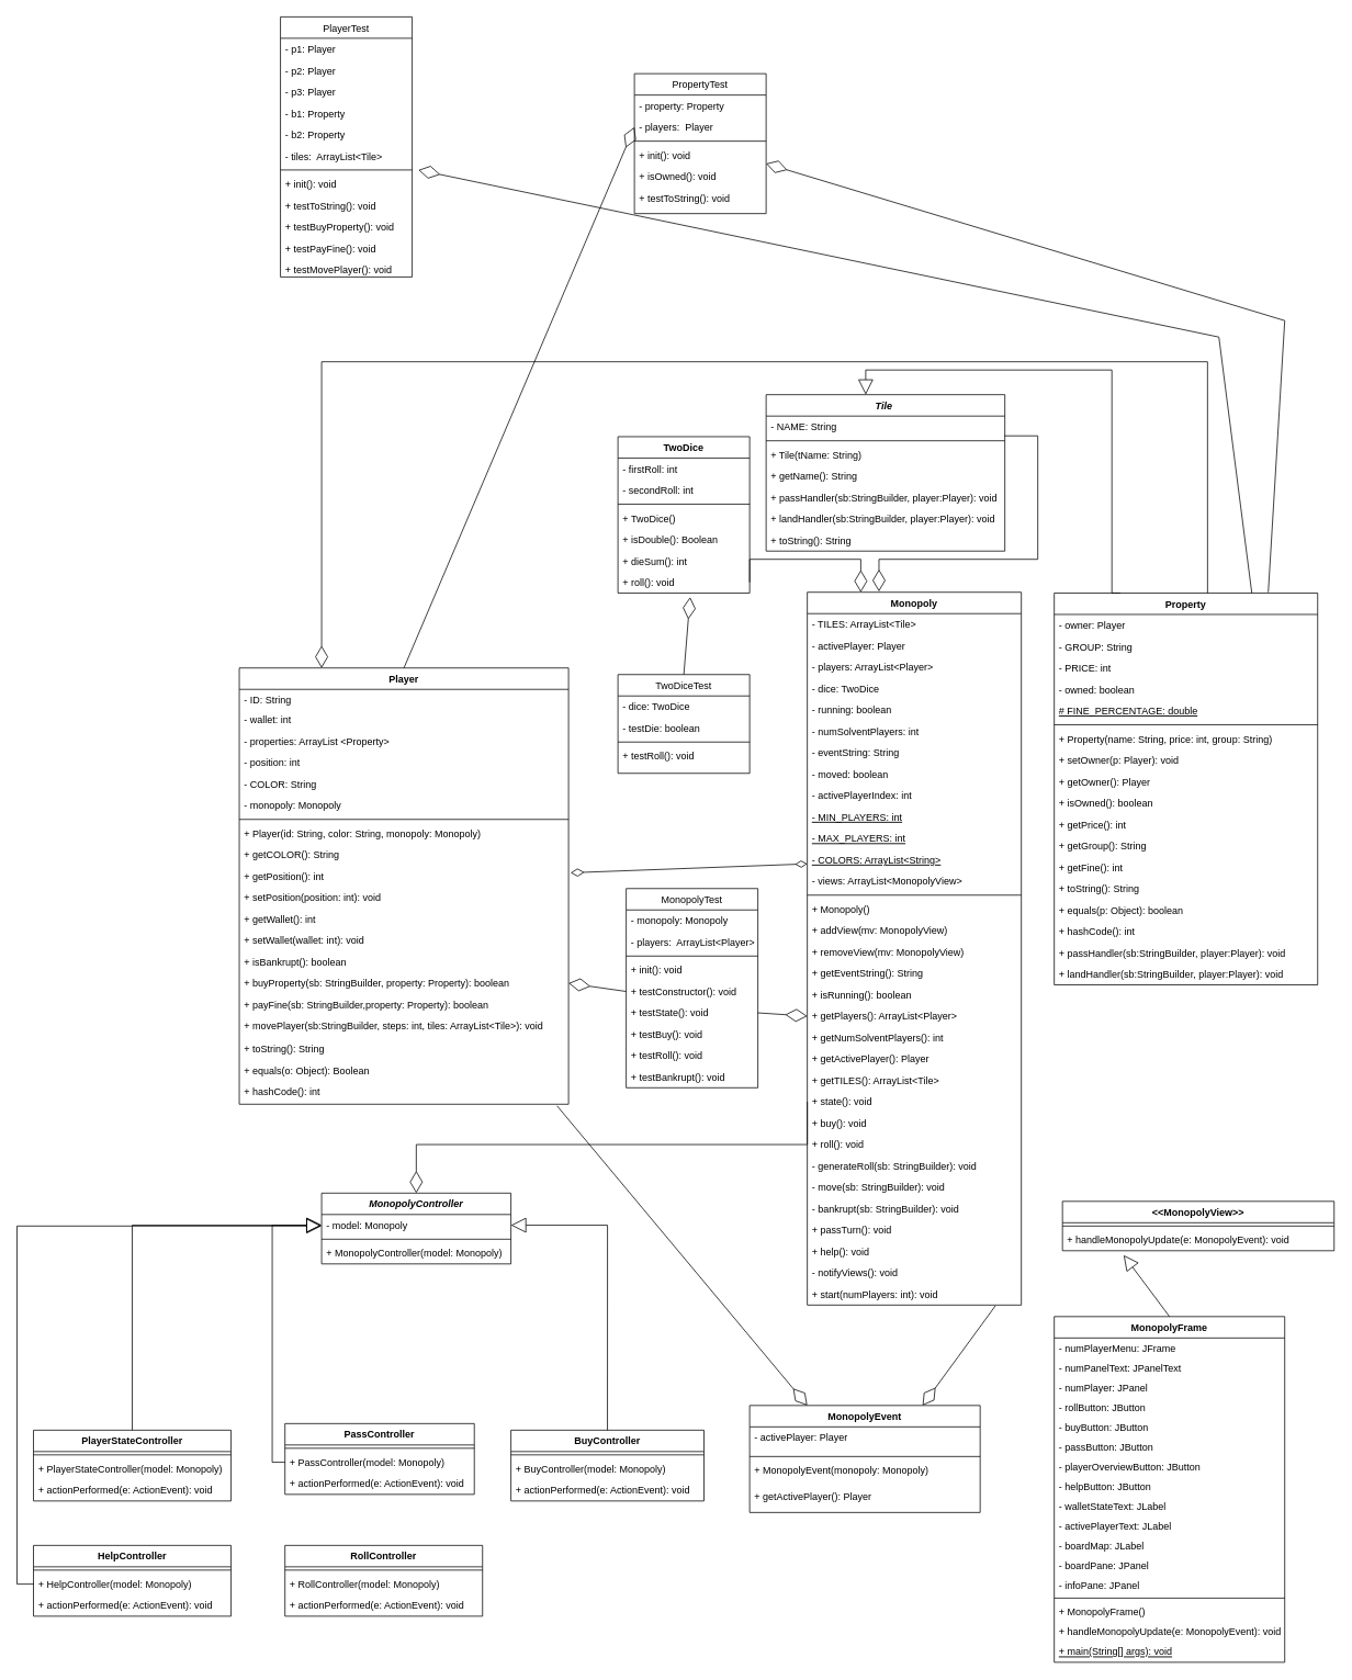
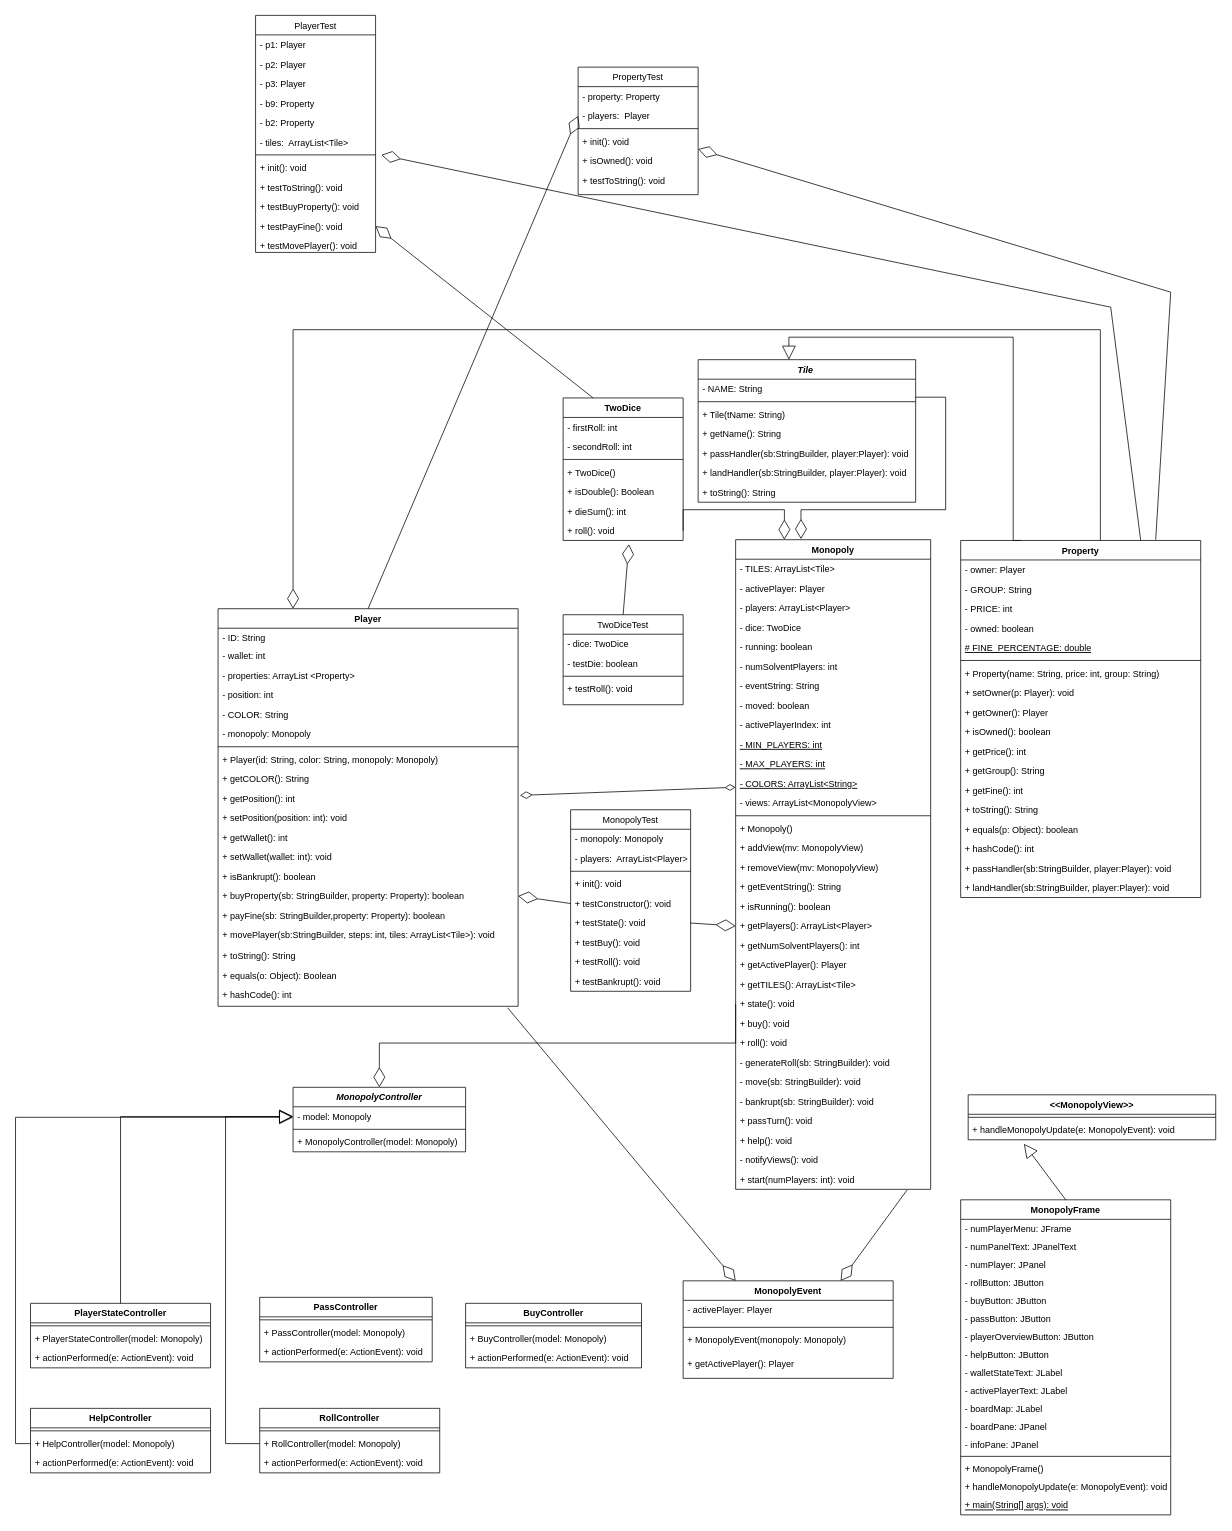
- <mxCell id="170" value="- b1: Property " style="text;align=left;verticalAlign=top;spacingLeft=4;spacingRight=4;overflow=hidden;rotatable=0;points=[[0,0.5],[1,0.5]];portConstraint=eastwest;" vertex="1" parent="166"><mxGeometry y="104" width="160" height="26" as="geometry" /></mxCell>
+ <mxCell id="170" value="- b9: Property " style="text;align=left;verticalAlign=top;spacingLeft=4;spacingRight=4;overflow=hidden;rotatable=0;points=[[0,0.5],[1,0.5]];portConstraint=eastwest;" vertex="1" parent="166"><mxGeometry y="104" width="160" height="26" as="geometry" /></mxCell>
+ <mxCell id="194" value="" style="endArrow=diamondThin;endFill=0;endSize=24;html=1;rounded=0;entryX=1;entryY=0.5;entryDx=0;entryDy=0;exitX=0.25;exitY=0;exitDx=0;exitDy=0;" edge="1" parent="1" source="84" target="177"><mxGeometry width="160" relative="1" as="geometry"><mxPoint x="610" y="819" as="sourcePoint" /><mxPoint x="790" y="174" as="targetPoint" /></mxGeometry></mxCell>
- <mxCell id="145" value="" style="endArrow=block;endSize=16;endFill=0;html=1;rounded=0;edgeStyle=orthogonalEdgeStyle;exitX=0.5;exitY=0;exitDx=0;exitDy=0;entryX=1;entryY=0.5;entryDx=0;entryDy=0;" parent="1" source="111" target="97" edge="1"><mxGeometry width="160" relative="1" as="geometry"><mxPoint x="255.5" y="1797" as="sourcePoint" /><mxPoint x="510" y="1539" as="targetPoint" /></mxGeometry></mxCell>
- <mxCell id="143" value="" style="endArrow=block;endSize=16;endFill=0;html=1;rounded=0;edgeStyle=orthogonalEdgeStyle;entryX=0;entryY=0.5;entryDx=0;entryDy=0;" parent="1" source="121" target="97" edge="1"><mxGeometry width="160" relative="1" as="geometry"><mxPoint x="170" y="1747" as="sourcePoint" /><mxPoint x="380" y="1589" as="targetPoint" /><Array as="points"><mxPoint x="330" y="1776" /><mxPoint x="330" y="1488" /></Array></mxGeometry></mxCell>
+ <mxCell id="144" value="" style="endArrow=block;endSize=16;endFill=0;html=1;rounded=0;edgeStyle=orthogonalEdgeStyle;exitX=0;exitY=0.5;exitDx=0;exitDy=0;entryX=0;entryY=0.5;entryDx=0;entryDy=0;" parent="1" source="117" target="97" edge="1"><mxGeometry width="160" relative="1" as="geometry"><mxPoint x="180" y="1757" as="sourcePoint" /><mxPoint x="380" y="1589" as="targetPoint" /><Array as="points"><mxPoint x="300" y="1924" /><mxPoint x="300" y="1488" /></Array></mxGeometry></mxCell>
